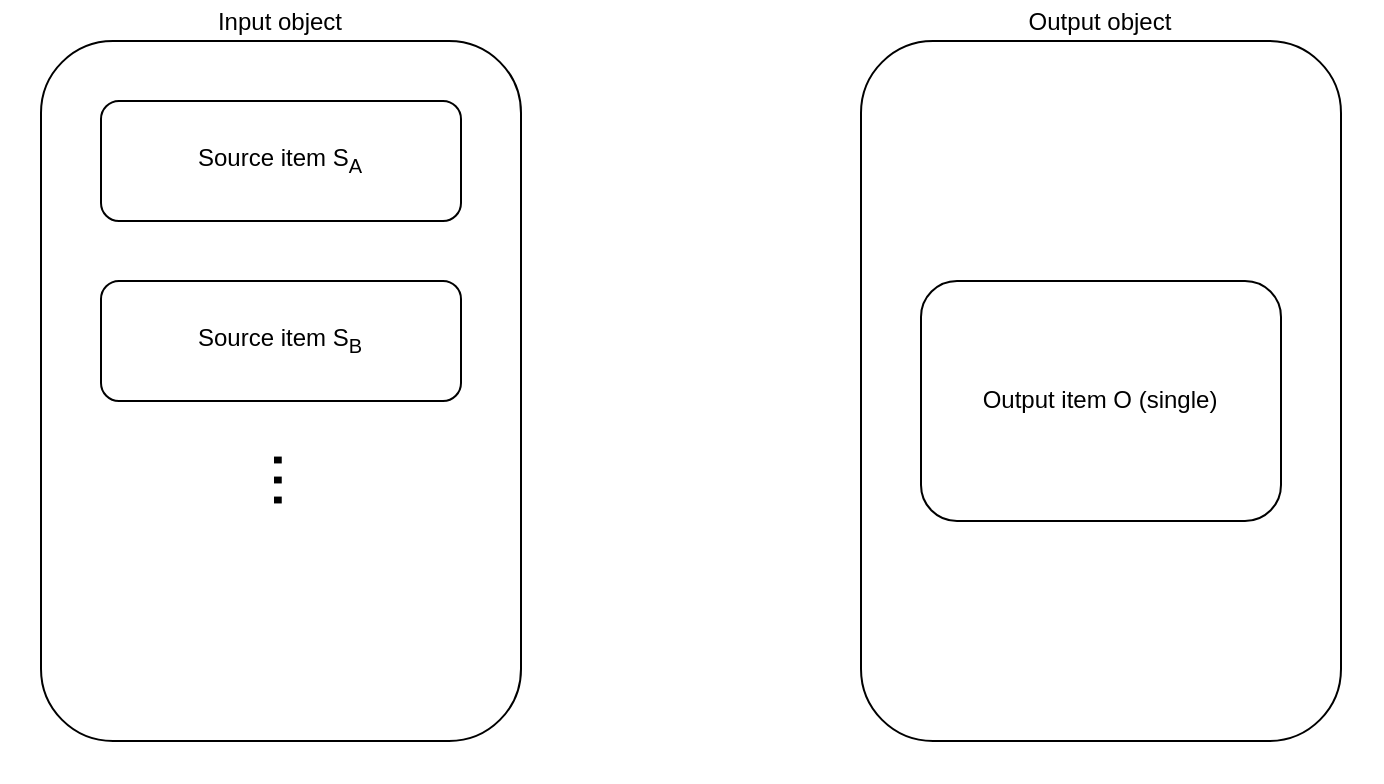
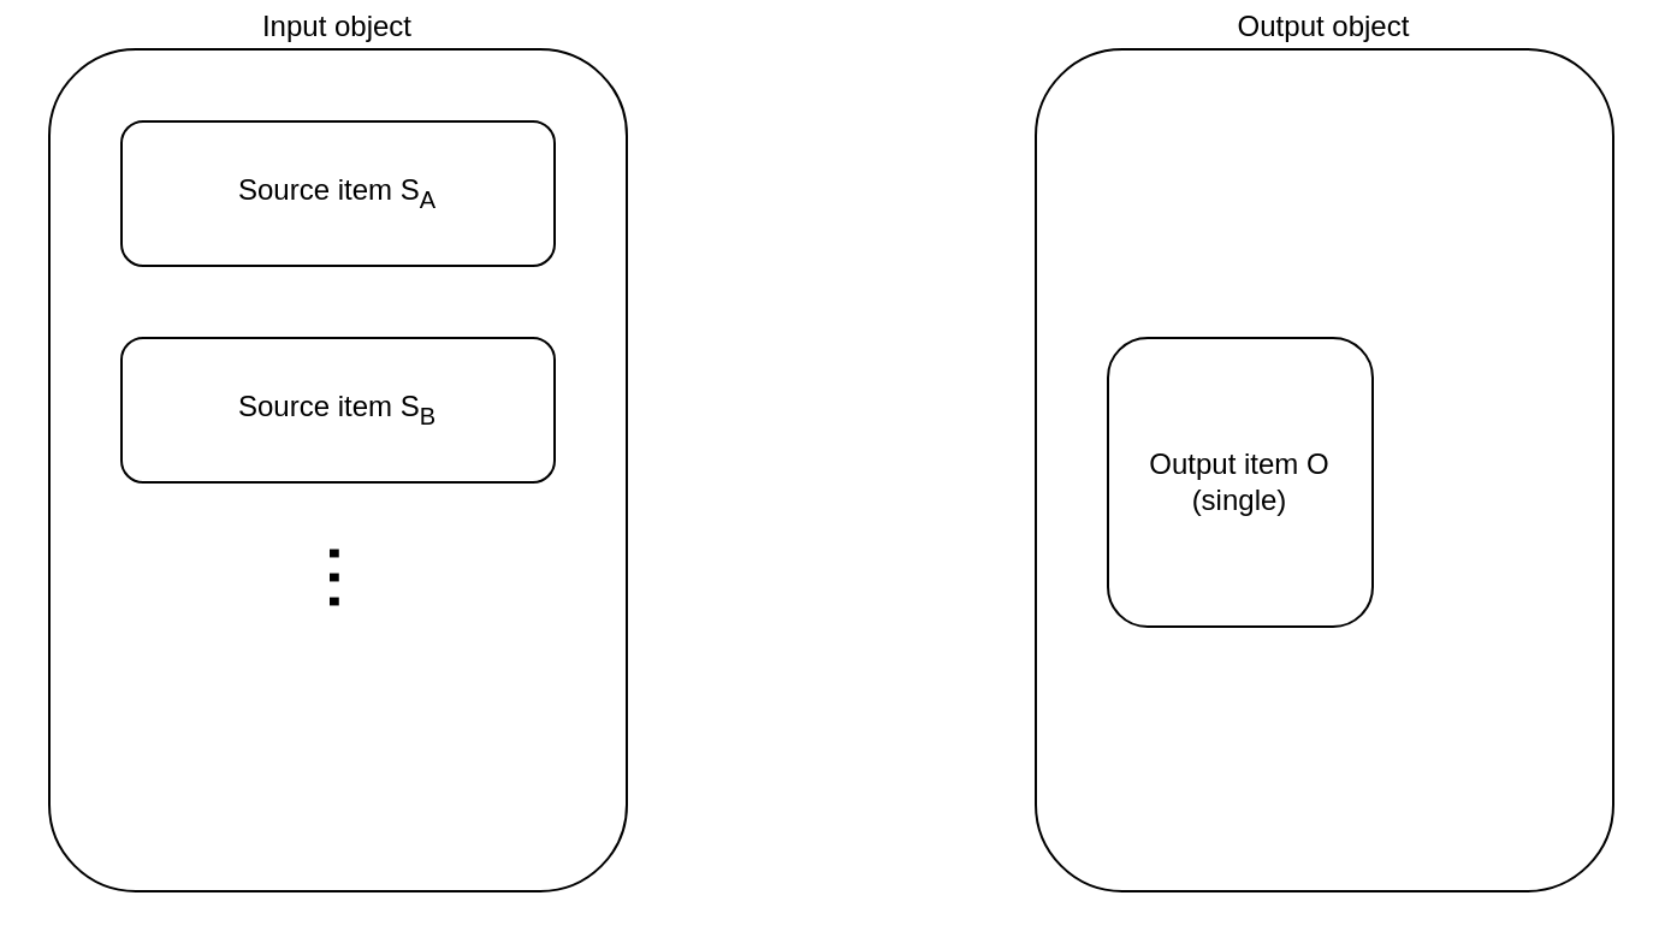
- <mxCell id="8" value="Output item O (single)" style="rounded=1;whiteSpace=wrap;html=1;labelPosition=center;verticalLabelPosition=middle;align=center;verticalAlign=middle;" parent="1" vertex="1"><mxGeometry x="460" y="140" width="180" height="120" as="geometry" /></mxCell>
+ <mxCell id="8" value="Output item O (single)" style="rounded=1;whiteSpace=wrap;html=1;labelPosition=center;verticalLabelPosition=middle;align=center;verticalAlign=middle;" parent="1" vertex="1"><mxGeometry x="460" y="140" width="110" height="120" as="geometry" /></mxCell>
